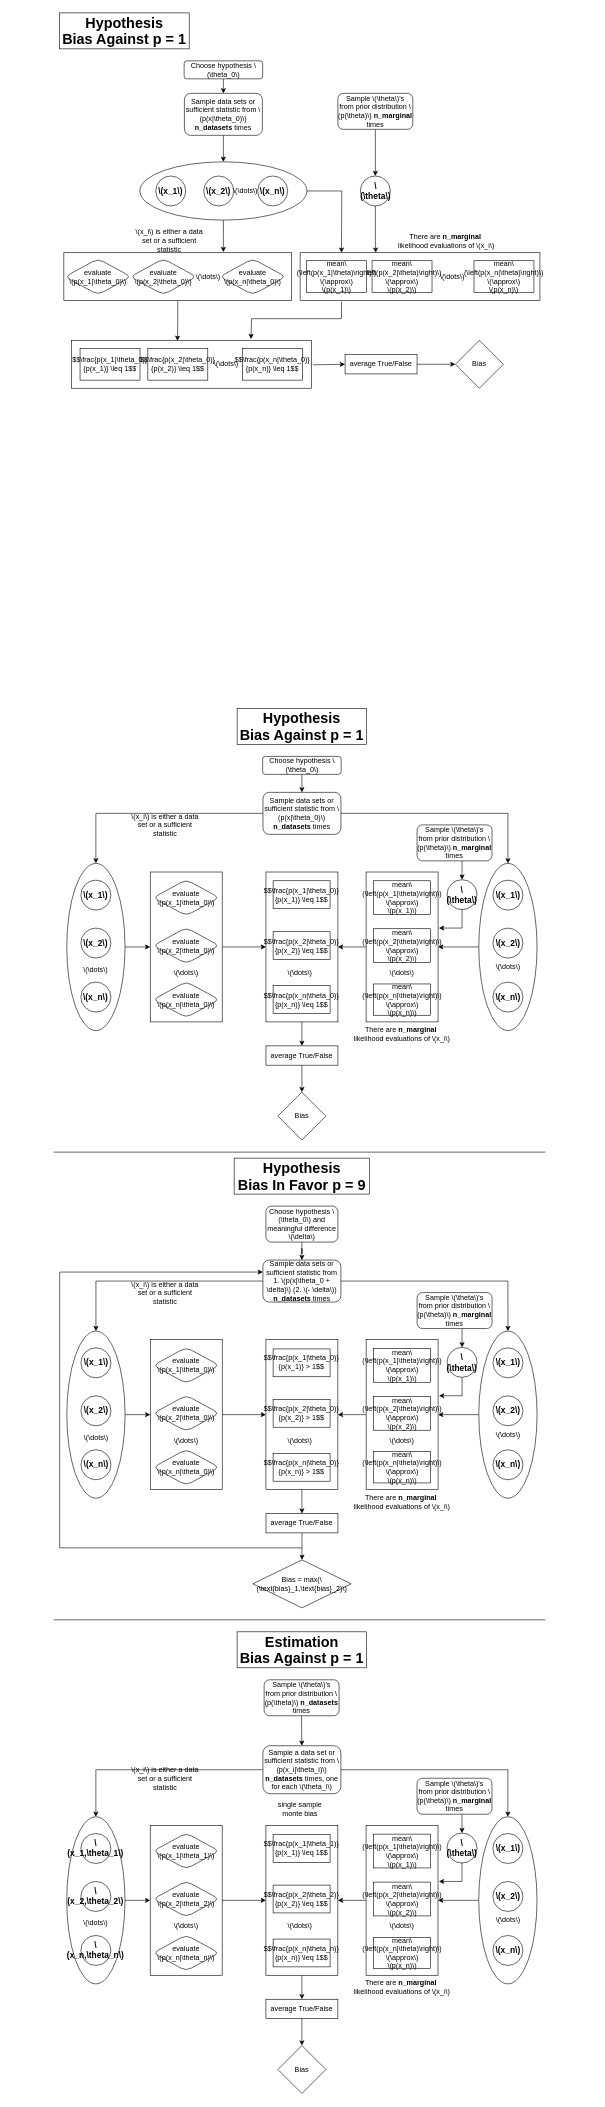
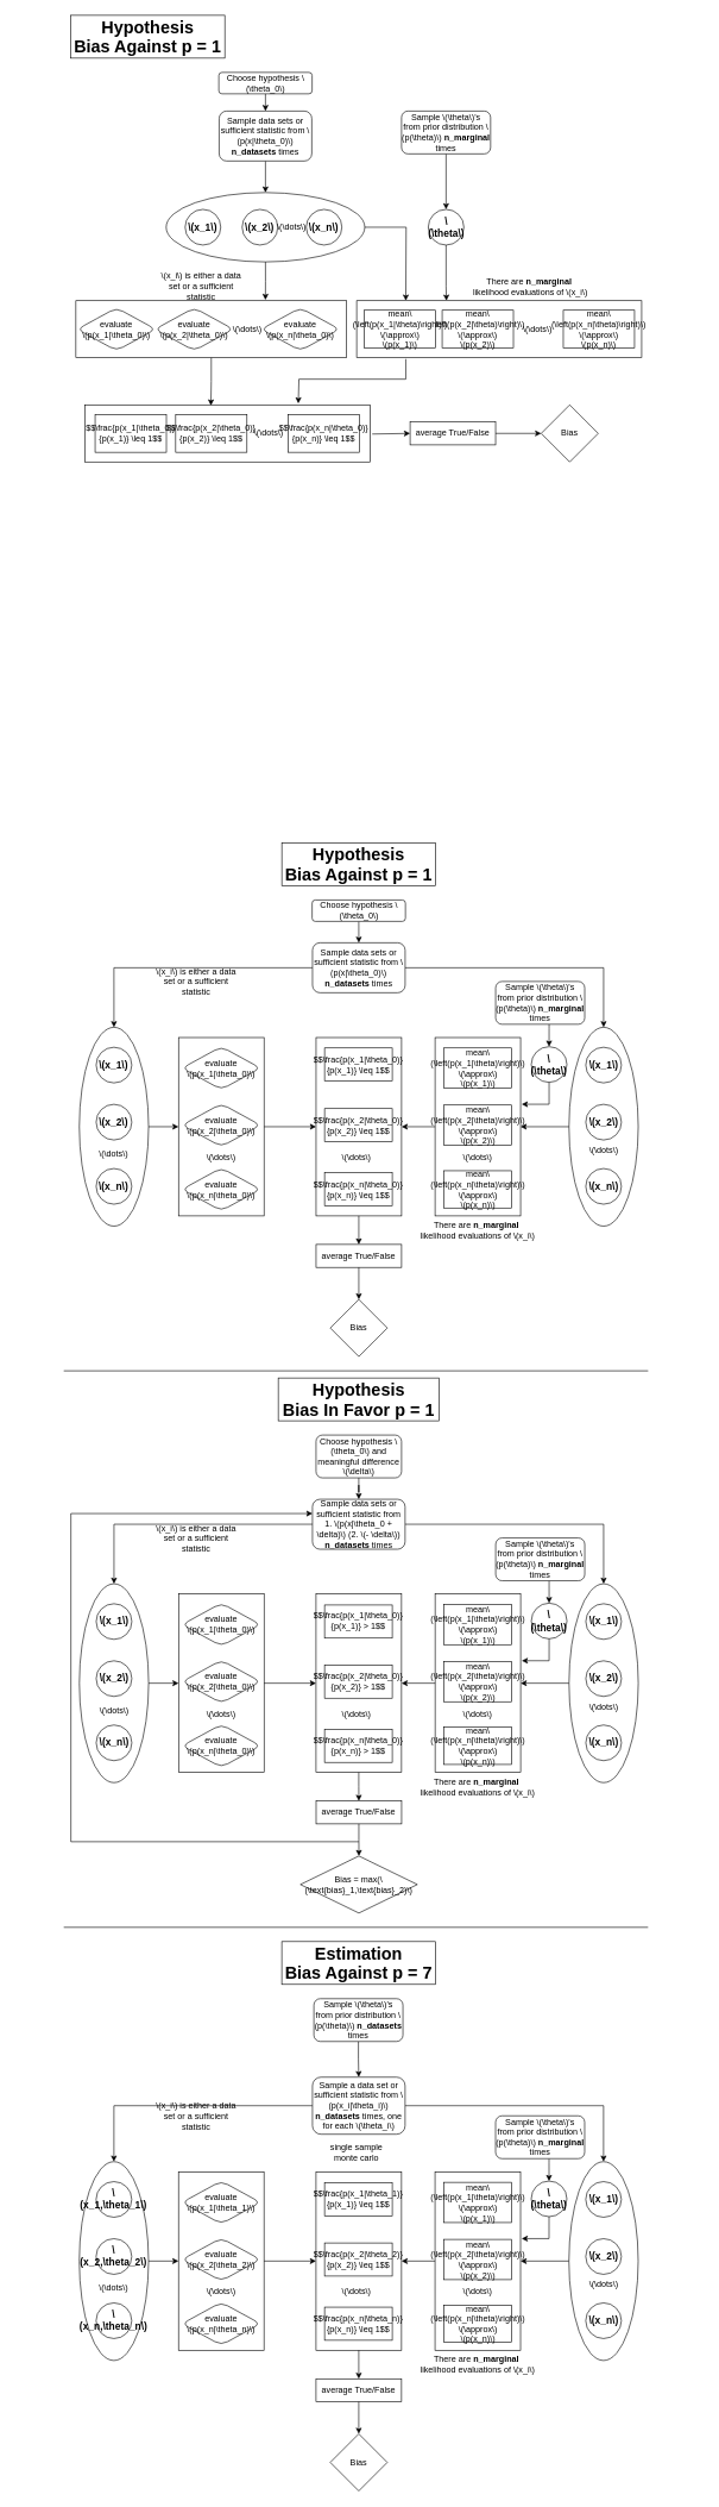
- <mxCell id="47" value="&lt;h1 style=&quot;margin-top: 0px;&quot;&gt;Hypothesis &lt;br&gt;Bias In Favor p = 9&lt;/h1&gt;" style="text;html=1;whiteSpace=wrap;overflow=hidden;rounded=0;fontColor=default;align=center;labelPosition=center;verticalLabelPosition=middle;verticalAlign=middle;glass=0;fillColor=none;gradientColor=none;strokeColor=default;perimeterSpacing=0;" vertex="1" parent="1"><mxGeometry x="390" y="1930" width="225.94" height="60" as="geometry" /></mxCell>
+ <mxCell id="47" value="&lt;h1 style=&quot;margin-top: 0px;&quot;&gt;Hypothesis &lt;br&gt;Bias In Favor p = 1&lt;/h1&gt;" style="text;html=1;whiteSpace=wrap;overflow=hidden;rounded=0;fontColor=default;align=center;labelPosition=center;verticalLabelPosition=middle;verticalAlign=middle;glass=0;fillColor=none;gradientColor=none;strokeColor=default;perimeterSpacing=0;" vertex="1" parent="1"><mxGeometry x="390" y="1930" width="225.94" height="60" as="geometry" /></mxCell>
- <mxCell id="100" value="&lt;h1 style=&quot;margin-top: 0px;&quot;&gt;Estimation&lt;br&gt;Bias Against p = 1&lt;/h1&gt;" style="text;html=1;whiteSpace=wrap;overflow=hidden;rounded=0;fontColor=default;align=center;labelPosition=center;verticalLabelPosition=middle;verticalAlign=middle;glass=0;fillColor=none;gradientColor=none;strokeColor=default;perimeterSpacing=0;" vertex="1" parent="1"><mxGeometry x="394.94" y="2720" width="216" height="60" as="geometry" /></mxCell>
+ <mxCell id="100" value="&lt;h1 style=&quot;margin-top: 0px;&quot;&gt;Estimation&lt;br&gt;Bias Against p = 7&lt;/h1&gt;" style="text;html=1;whiteSpace=wrap;overflow=hidden;rounded=0;fontColor=default;align=center;labelPosition=center;verticalLabelPosition=middle;verticalAlign=middle;glass=0;fillColor=none;gradientColor=none;strokeColor=default;perimeterSpacing=0;" vertex="1" parent="1"><mxGeometry x="394.94" y="2720" width="216" height="60" as="geometry" /></mxCell>
- <mxCell id="140" value="single sample monte bias" style="text;html=1;align=center;verticalAlign=middle;whiteSpace=wrap;rounded=0;" vertex="1" parent="1"><mxGeometry x="447.12" y="3000" width="105.88" height="30" as="geometry" /></mxCell>
+ <mxCell id="140" value="single sample monte carlo" style="text;html=1;align=center;verticalAlign=middle;whiteSpace=wrap;rounded=0;" vertex="1" parent="1"><mxGeometry x="447.12" y="3000" width="105.88" height="30" as="geometry" /></mxCell>
